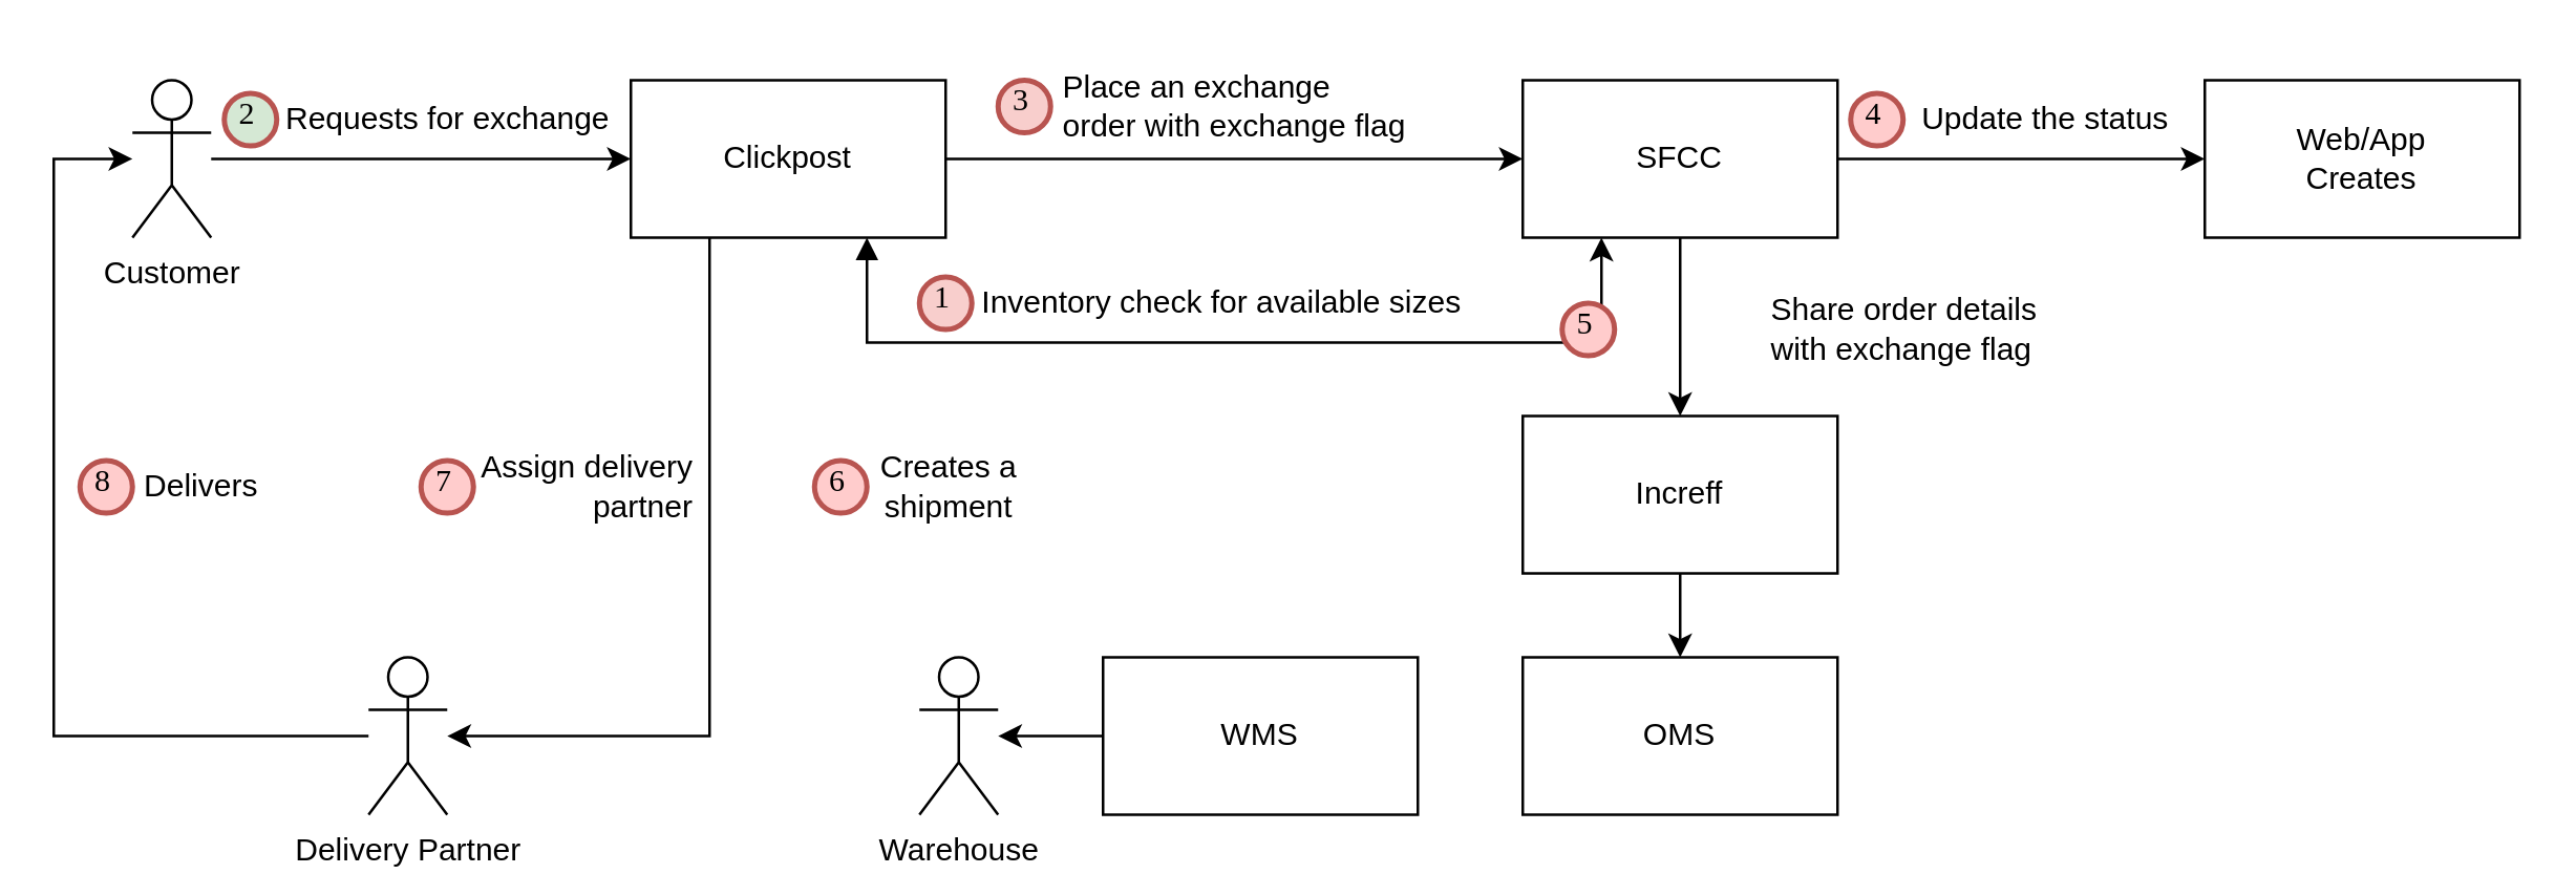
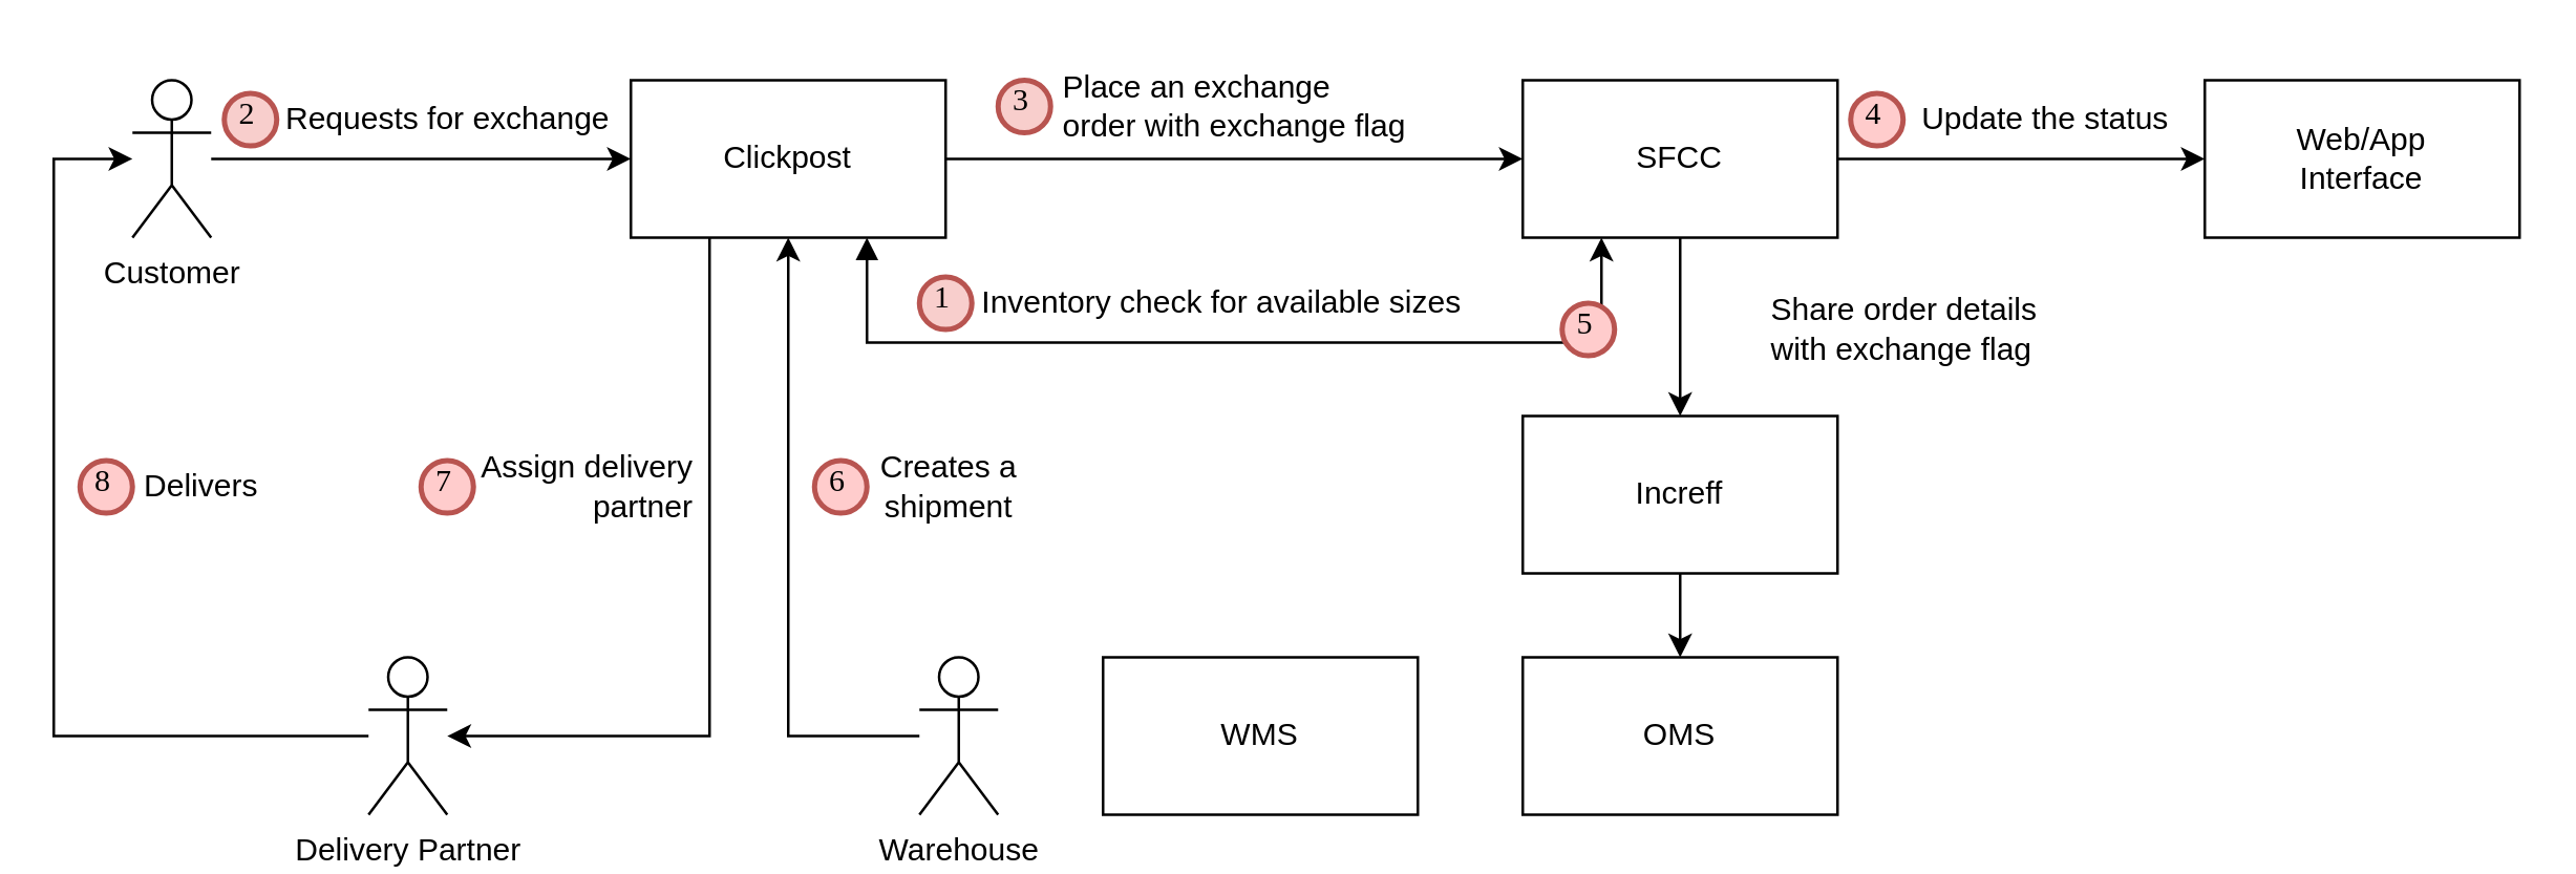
- <mxCell id="30" value="2" style="ellipse;whiteSpace=wrap;html=1;aspect=fixed;strokeWidth=2;fontFamily=Tahoma;spacingBottom=4;spacingRight=2;strokeColor=#b85450;fillColor=#d5e8d4;" parent="1" vertex="1"><mxGeometry x="85" y="35" width="20" height="20" as="geometry" /></mxCell>
+ <mxCell id="30" value="2" style="ellipse;whiteSpace=wrap;html=1;aspect=fixed;strokeWidth=2;fontFamily=Tahoma;spacingBottom=4;spacingRight=2;strokeColor=#b85450;fillColor=#f8cecc;" parent="1" vertex="1"><mxGeometry x="85" y="35" width="20" height="20" as="geometry" /></mxCell>
- <mxCell id="27" value="Web/App&lt;br&gt;Creates" style="rounded=0;whiteSpace=wrap;html=1;" parent="1" vertex="1"><mxGeometry x="840" y="30" width="120" height="60" as="geometry" /></mxCell>
+ <mxCell id="27" value="Web/App&lt;br&gt;Interface" style="rounded=0;whiteSpace=wrap;html=1;" parent="1" vertex="1"><mxGeometry x="840" y="30" width="120" height="60" as="geometry" /></mxCell>
+ <mxCell id="19" style="edgeStyle=orthogonalEdgeStyle;rounded=0;orthogonalLoop=1;jettySize=auto;html=1;entryX=0.5;entryY=1;entryDx=0;entryDy=0;" parent="1" source="20" target="10" edge="1"><mxGeometry relative="1" as="geometry"><Array as="points"><mxPoint x="300" y="280" /></Array></mxGeometry></mxCell>
- <mxCell id="16" style="edgeStyle=orthogonalEdgeStyle;rounded=0;orthogonalLoop=1;jettySize=auto;html=1;exitX=0;exitY=0.5;exitDx=0;exitDy=0;" parent="1" source="17" target="20" edge="1"><mxGeometry relative="1" as="geometry" /></mxCell>
